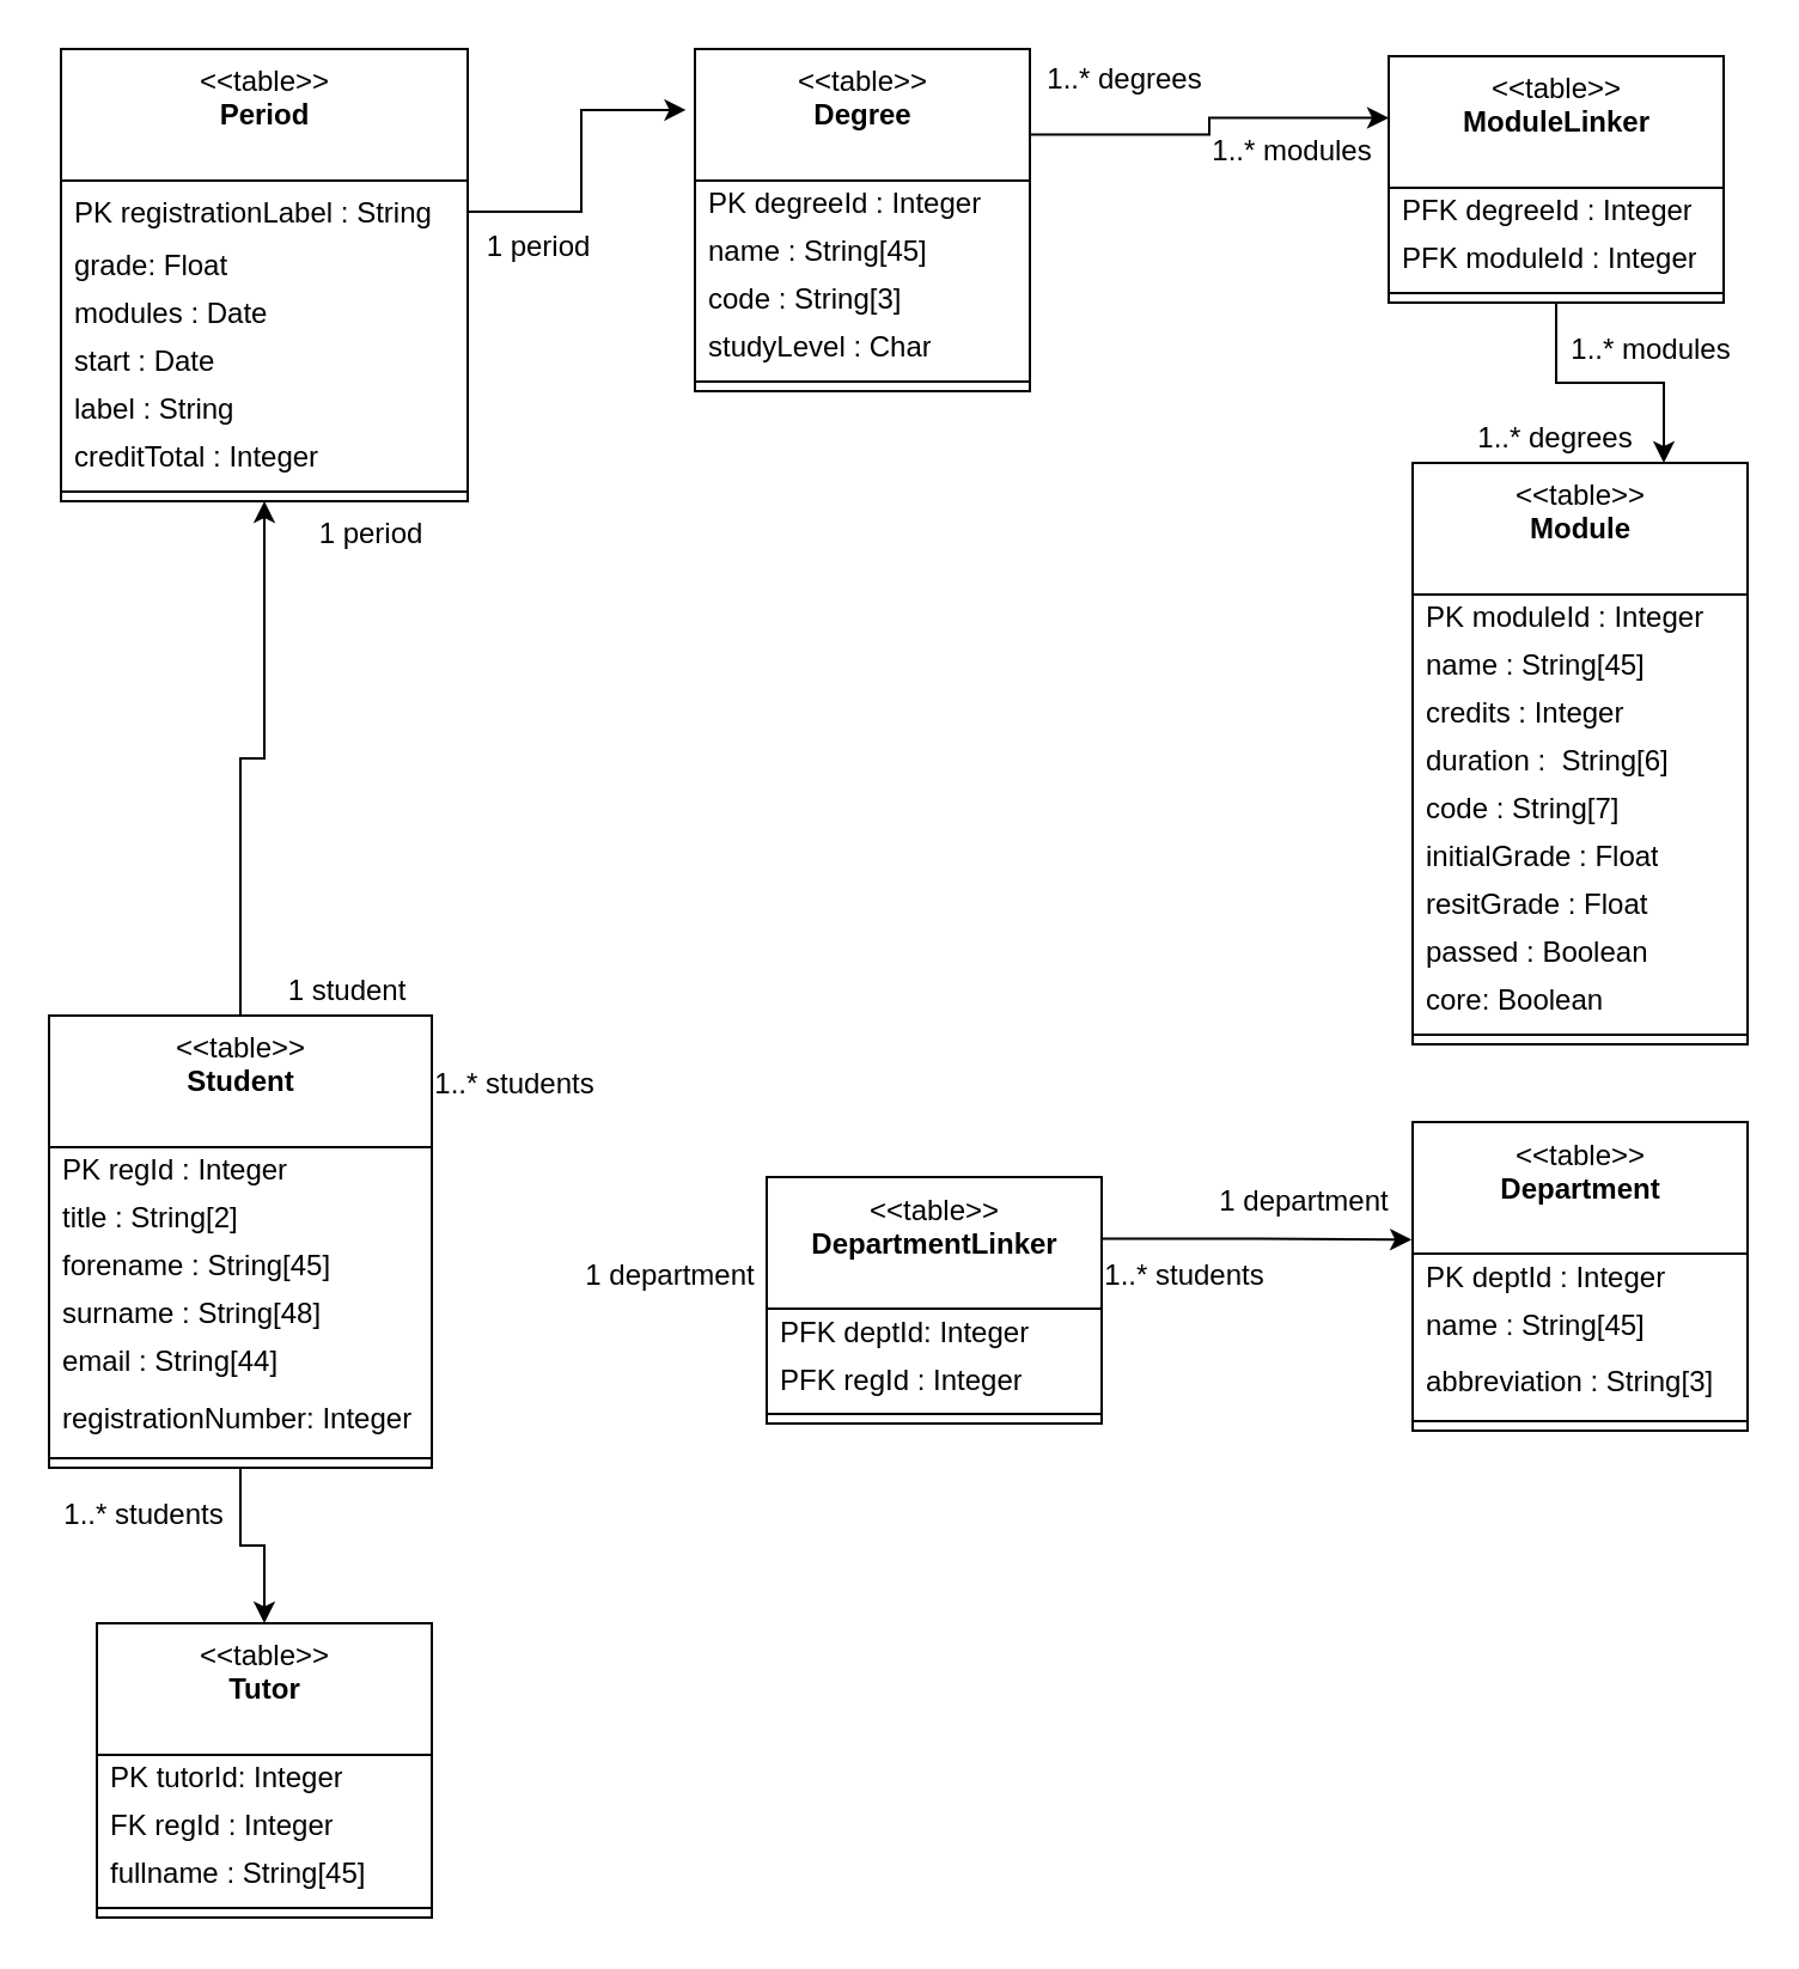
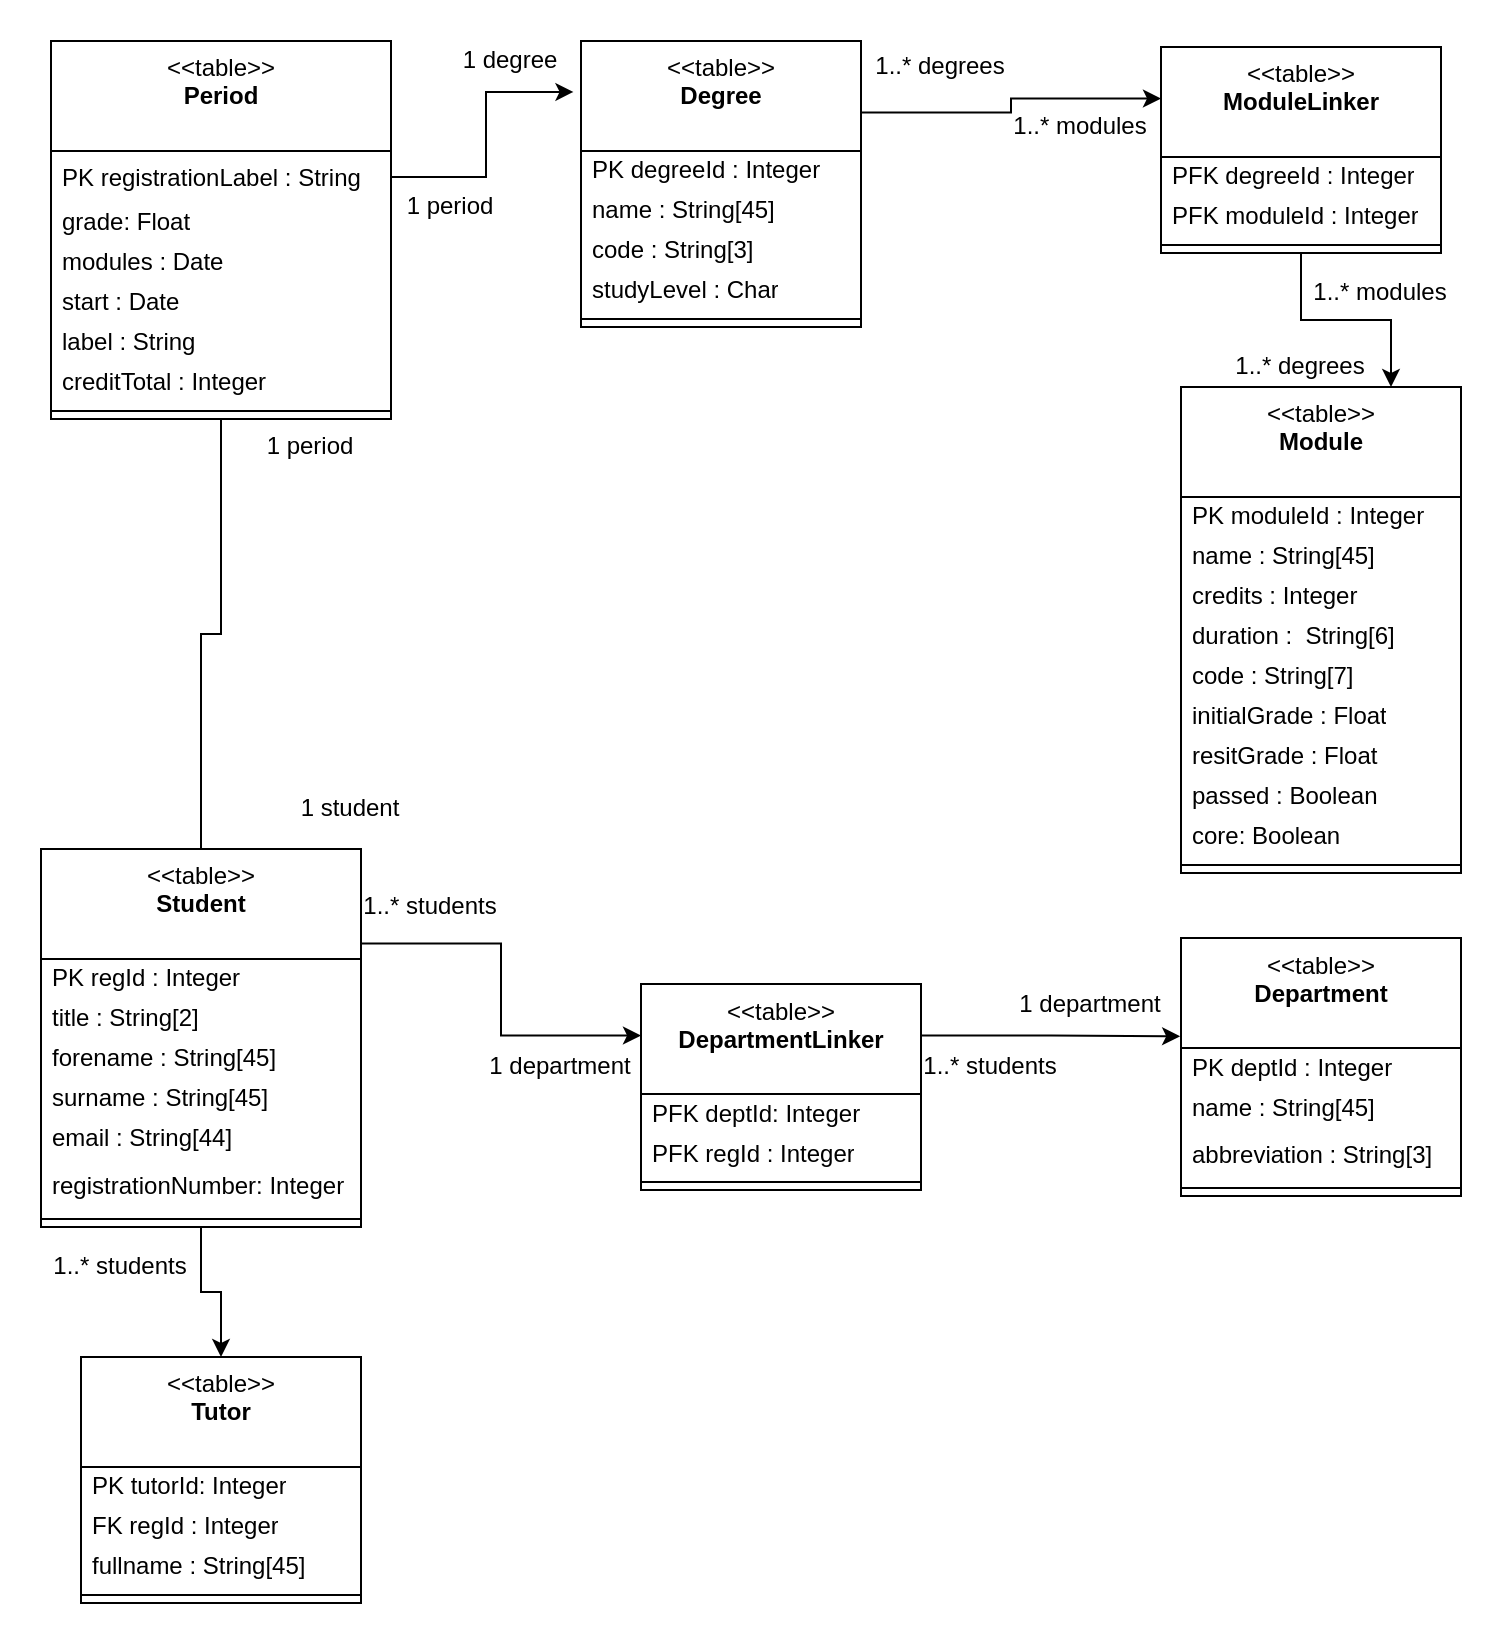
+ <mxCell id="74" value="1 degree" style="text;html=1;strokeColor=none;fillColor=none;align=center;verticalAlign=middle;whiteSpace=wrap;rounded=0;" parent="1" vertex="1"><mxGeometry x="220" y="20" width="70" height="20" as="geometry" /></mxCell>
- <mxCell id="17" style="edgeStyle=orthogonalEdgeStyle;rounded=0;orthogonalLoop=1;jettySize=auto;html=1;exitX=0.5;exitY=0;exitDx=0;exitDy=0;entryX=0.5;entryY=1;entryDx=0;entryDy=0;" parent="1" source="18" target="65" edge="1"><mxGeometry relative="1" as="geometry" /></mxCell>
+ <mxCell id="17" style="edgeStyle=orthogonalEdgeStyle;rounded=0;orthogonalLoop=1;jettySize=auto;html=1;exitX=0.5;exitY=0;exitDx=0;exitDy=0;entryX=0.5;entryY=1;entryDx=0;entryDy=0;endArrow=none;" parent="1" source="18" target="65" edge="1"><mxGeometry relative="1" as="geometry" /></mxCell>
- <mxCell id="58" value="1 student" style="text;html=1;strokeColor=none;fillColor=none;align=center;verticalAlign=middle;whiteSpace=wrap;rounded=0;" parent="1" vertex="1"><mxGeometry x="110" y="404" width="70" height="20" as="geometry" /></mxCell>
+ <mxCell id="58" value="1 student" style="text;html=1;strokeColor=none;fillColor=none;align=center;verticalAlign=middle;whiteSpace=wrap;rounded=0;" parent="1" vertex="1"><mxGeometry x="140" y="394" width="70" height="20" as="geometry" /></mxCell>
+ <mxCell id="15" style="edgeStyle=orthogonalEdgeStyle;rounded=0;orthogonalLoop=1;jettySize=auto;html=1;exitX=1;exitY=0.25;exitDx=0;exitDy=0;entryX=0;entryY=0.25;entryDx=0;entryDy=0;" parent="1" source="18" target="27" edge="1"><mxGeometry relative="1" as="geometry" /></mxCell>
- <mxCell id="22" value="surname : String[48]" style="text;html=1;strokeColor=none;fillColor=none;align=left;verticalAlign=middle;spacingLeft=4;spacingRight=4;overflow=hidden;rotatable=0;points=[[0,0.5],[1,0.5]];portConstraint=eastwest;" parent="18" vertex="1"><mxGeometry y="115" width="160" height="20" as="geometry" /></mxCell>
+ <mxCell id="22" value="surname : String[45]" style="text;html=1;strokeColor=none;fillColor=none;align=left;verticalAlign=middle;spacingLeft=4;spacingRight=4;overflow=hidden;rotatable=0;points=[[0,0.5],[1,0.5]];portConstraint=eastwest;" parent="18" vertex="1"><mxGeometry y="115" width="160" height="20" as="geometry" /></mxCell>
